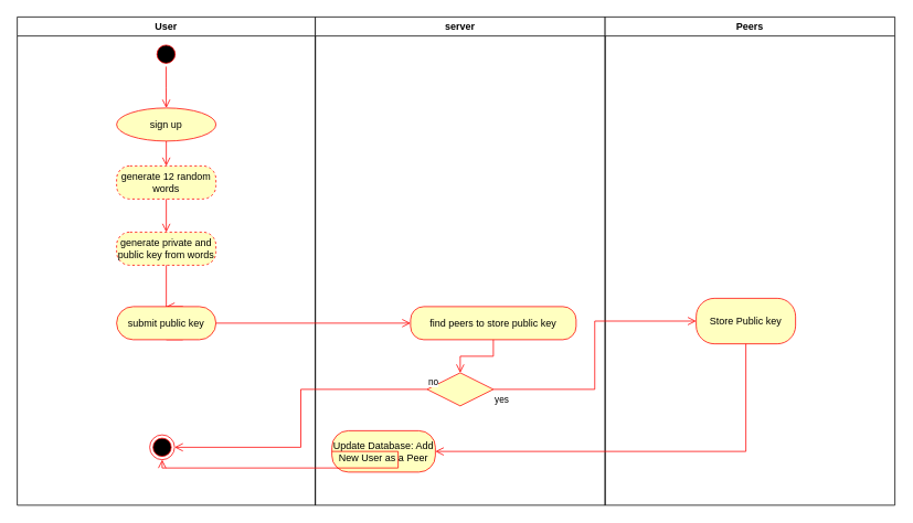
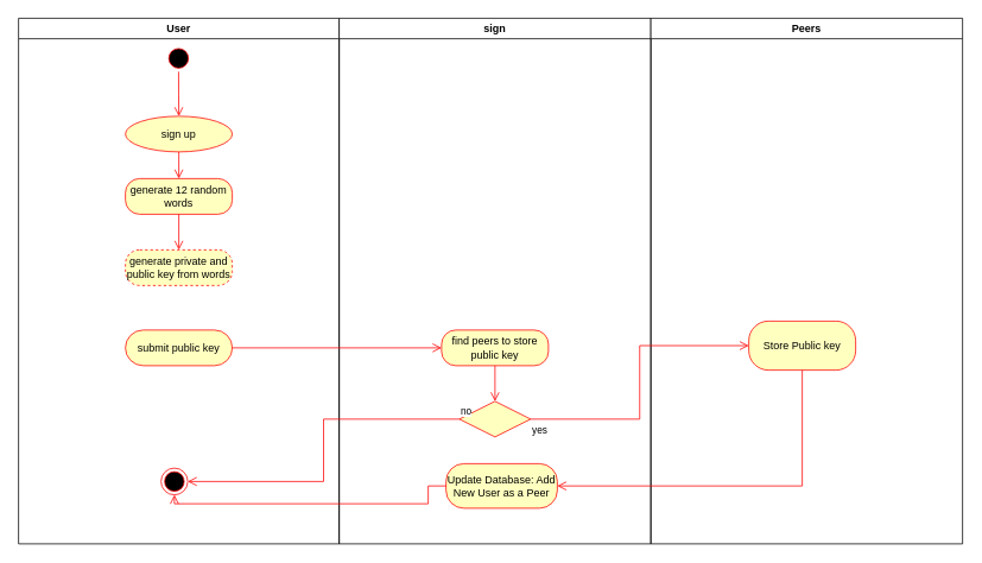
- <mxCell id="13" value="server" style="swimlane;" parent="1" vertex="1"><mxGeometry x="380" y="20" width="350" height="590" as="geometry" /></mxCell>
+ <mxCell id="13" value="sign" style="swimlane;" parent="1" vertex="1"><mxGeometry x="380" y="20" width="350" height="590" as="geometry" /></mxCell>
- <mxCell id="7" value="generate 12 random words" style="rounded=1;whiteSpace=wrap;html=1;arcSize=40;fontColor=#000000;fillColor=#ffffc0;strokeColor=#ff0000;dashed=1;" parent="2" vertex="1"><mxGeometry x="120" y="180" width="120" height="40" as="geometry" /></mxCell>
+ <mxCell id="7" value="generate 12 random words" style="rounded=1;whiteSpace=wrap;html=1;arcSize=40;fontColor=#000000;fillColor=#ffffc0;strokeColor=#ff0000;" parent="2" vertex="1"><mxGeometry x="120" y="180" width="120" height="40" as="geometry" /></mxCell>
- <mxCell id="10" value="" style="edgeStyle=orthogonalEdgeStyle;html=1;verticalAlign=bottom;endArrow=open;endSize=8;strokeColor=#ff0000;rounded=0;entryX=0.5;entryY=0;entryDx=0;entryDy=0;" parent="2" source="9" target="11" edge="1"><mxGeometry relative="1" as="geometry"><mxPoint x="170" y="400" as="targetPoint" /><Array as="points"><mxPoint x="180" y="390" /><mxPoint x="200" y="390" /></Array></mxGeometry></mxCell>
- <mxCell id="14" value="find peers to store public key" style="rounded=1;whiteSpace=wrap;html=1;arcSize=40;fontColor=#000000;fillColor=#ffffc0;strokeColor=#ff0000;" parent="13" vertex="1"><mxGeometry x="115" y="350" width="200" height="40" as="geometry" /></mxCell>
+ <mxCell id="14" value="find peers to store public key" style="rounded=1;whiteSpace=wrap;html=1;arcSize=40;fontColor=#000000;fillColor=#ffffc0;strokeColor=#ff0000;" parent="13" vertex="1"><mxGeometry x="115" y="350" width="120" height="40" as="geometry" /></mxCell>
- <mxCell id="17" value="Update Database: Add New User as a Peer" style="rounded=1;whiteSpace=wrap;html=1;arcSize=40;fontColor=#000000;fillColor=#ffffc0;strokeColor=#ff0000;" vertex="1" parent="13"><mxGeometry x="20" y="500" width="125" height="50" as="geometry" /></mxCell>
+ <mxCell id="17" value="Update Database: Add New User as a Peer" style="rounded=1;whiteSpace=wrap;html=1;arcSize=40;fontColor=#000000;fillColor=#ffffc0;strokeColor=#ff0000;" vertex="1" parent="13"><mxGeometry x="120" y="500" width="125" height="50" as="geometry" /></mxCell>
